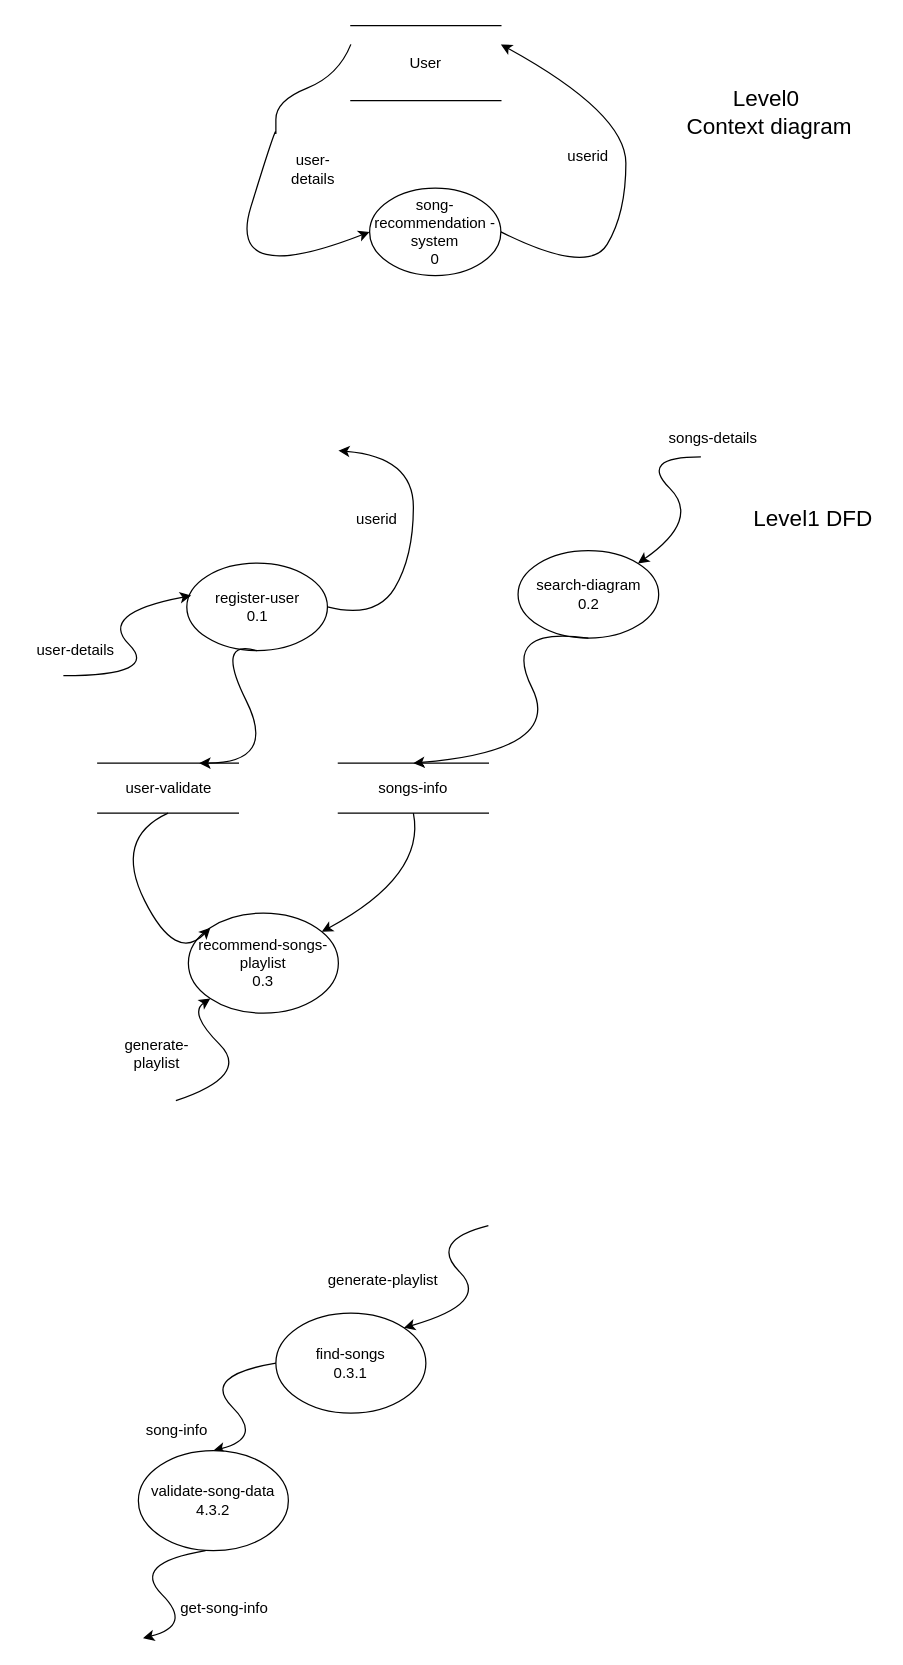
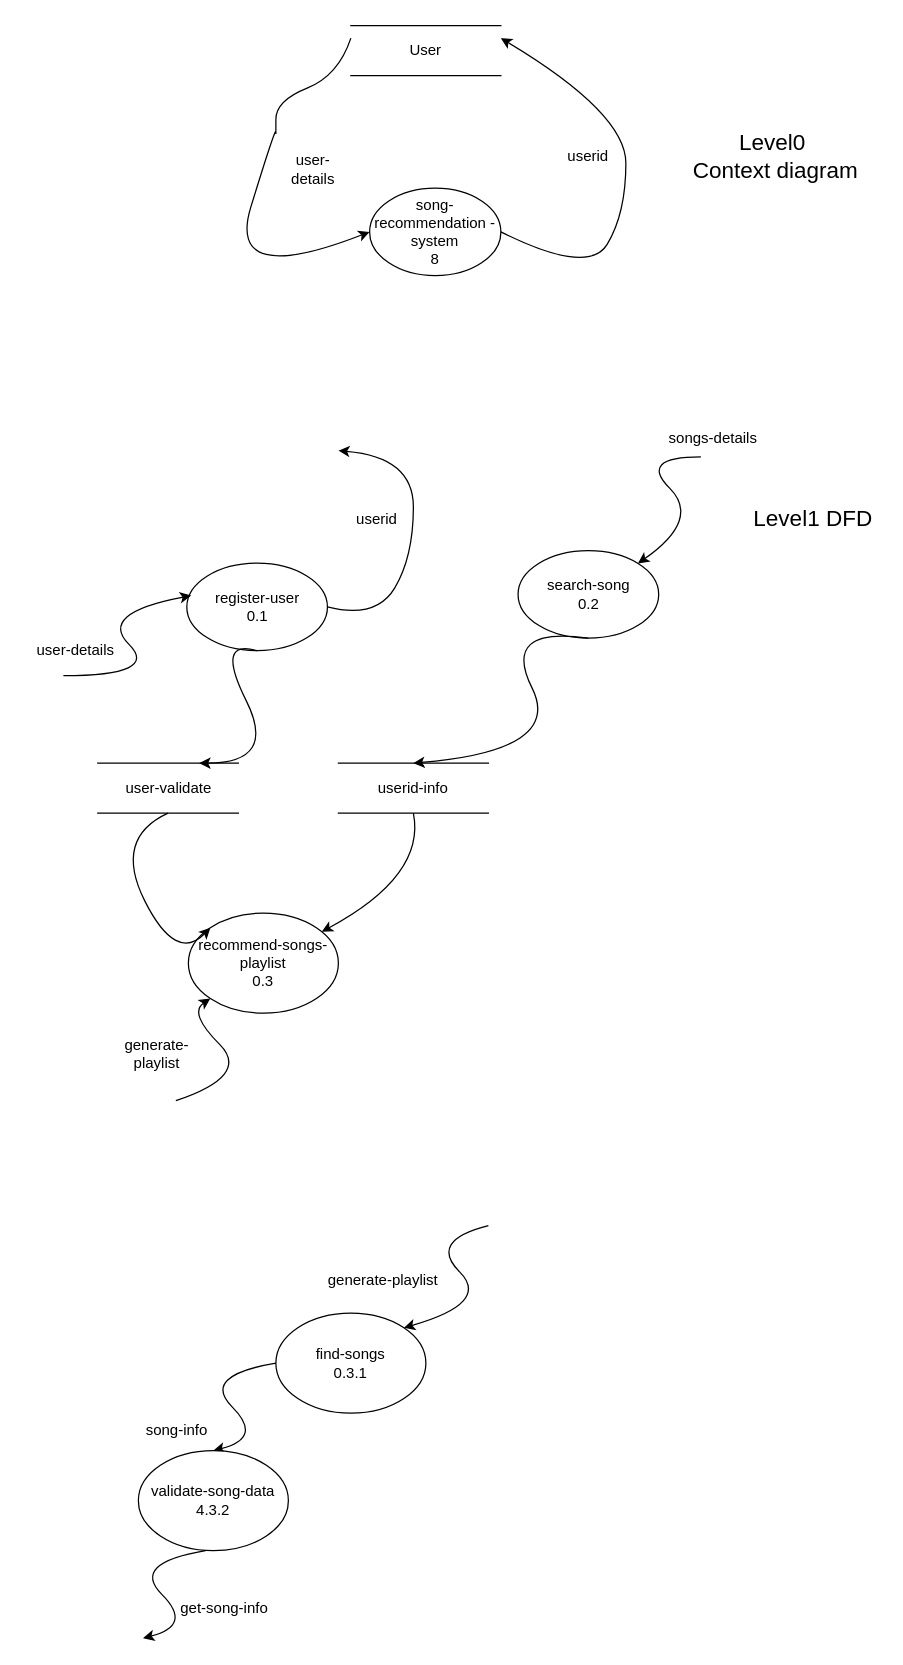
- <mxCell id="11" value="User" style="shape=partialRectangle;whiteSpace=wrap;html=1;left=0;right=0;fillColor=none;" parent="1" vertex="1"><mxGeometry x="280" y="20" width="120" height="60" as="geometry" /></mxCell>
+ <mxCell id="11" value="User" style="shape=partialRectangle;whiteSpace=wrap;html=1;left=0;right=0;fillColor=none;" parent="1" vertex="1"><mxGeometry x="280" y="20" width="120" height="40" as="geometry" /></mxCell>
- <mxCell id="5" value="&lt;div&gt;&lt;font style=&quot;font-size: 18px;&quot;&gt;Level0&amp;nbsp;&lt;/font&gt;&lt;/div&gt;&lt;font style=&quot;font-size: 18px;&quot;&gt;Context diagram&lt;/font&gt;" style="text;html=1;align=center;verticalAlign=middle;whiteSpace=wrap;rounded=0;" parent="1" vertex="1"><mxGeometry x="535" y="65" width="160" height="50" as="geometry" /></mxCell>
+ <mxCell id="5" value="&lt;div&gt;&lt;font style=&quot;font-size: 18px;&quot;&gt;Level0&amp;nbsp;&lt;/font&gt;&lt;/div&gt;&lt;font style=&quot;font-size: 18px;&quot;&gt;Context diagram&lt;/font&gt;" style="text;html=1;align=center;verticalAlign=middle;whiteSpace=wrap;rounded=0;" parent="1" vertex="1"><mxGeometry x="540" y="100" width="160" height="50" as="geometry" /></mxCell>
- <mxCell id="2" value="song- recommendation -system&lt;div&gt;0&lt;/div&gt;" style="ellipse;whiteSpace=wrap;html=1;" parent="1" vertex="1"><mxGeometry x="295" y="150" width="105" height="70" as="geometry" /></mxCell>
+ <mxCell id="2" value="song- recommendation -system&lt;div&gt;8&lt;/div&gt;" style="ellipse;whiteSpace=wrap;html=1;" parent="1" vertex="1"><mxGeometry x="295" y="150" width="105" height="70" as="geometry" /></mxCell>
- <mxCell id="10" value="&lt;div&gt;search-diagram&lt;/div&gt;0.2" style="ellipse;whiteSpace=wrap;html=1;" parent="1" vertex="1"><mxGeometry x="413.75" y="440" width="112.5" height="70" as="geometry" /></mxCell>
+ <mxCell id="10" value="&lt;div&gt;search-song&lt;/div&gt;0.2" style="ellipse;whiteSpace=wrap;html=1;" parent="1" vertex="1"><mxGeometry x="413.75" y="440" width="112.5" height="70" as="geometry" /></mxCell>
- <mxCell id="17" value="songs-info" style="shape=partialRectangle;whiteSpace=wrap;html=1;left=0;right=0;fillColor=none;" parent="1" vertex="1"><mxGeometry x="270" y="610" width="120" height="40" as="geometry" /></mxCell>
+ <mxCell id="17" value="userid-info" style="shape=partialRectangle;whiteSpace=wrap;html=1;left=0;right=0;fillColor=none;" parent="1" vertex="1"><mxGeometry x="270" y="610" width="120" height="40" as="geometry" /></mxCell>
